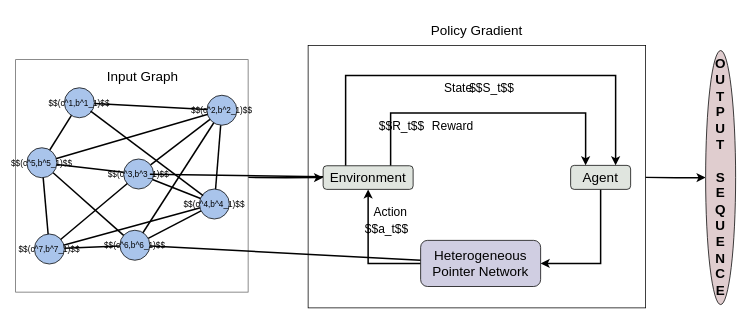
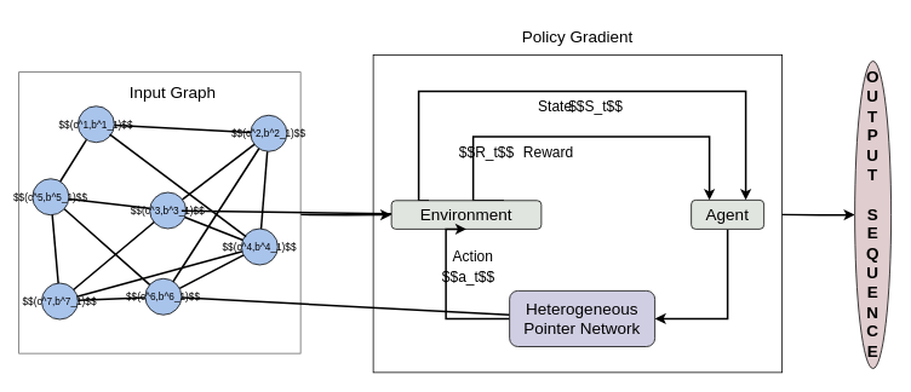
- <mxCell id="4" value="" style="endArrow=none;html=1;rounded=0;strokeColor=#000000;strokeWidth=2;" edge="1" parent="1" source="33" target="29"><mxGeometry width="50" height="50" relative="1" as="geometry"><mxPoint x="73.257" y="321.576" as="sourcePoint" /><mxPoint x="66.644" y="246.432" as="targetPoint" /></mxGeometry></mxCell>
- <mxCell id="43" value="&lt;font style=&quot;font-size: 18px&quot;&gt;Environment&lt;/font&gt;" style="rounded=1;whiteSpace=wrap;html=1;fontSize=16;fillColor=#E0E5DF;" vertex="1" parent="1"><mxGeometry x="430" y="220.5" width="120" height="31.5" as="geometry" /></mxCell>
+ <mxCell id="43" value="&lt;font style=&quot;font-size: 18px&quot;&gt;Environment&lt;/font&gt;" style="rounded=1;whiteSpace=wrap;html=1;fontSize=16;fillColor=#E0E5DF;" vertex="1" parent="1"><mxGeometry x="430" y="220.5" width="165" height="31.5" as="geometry" /></mxCell>
